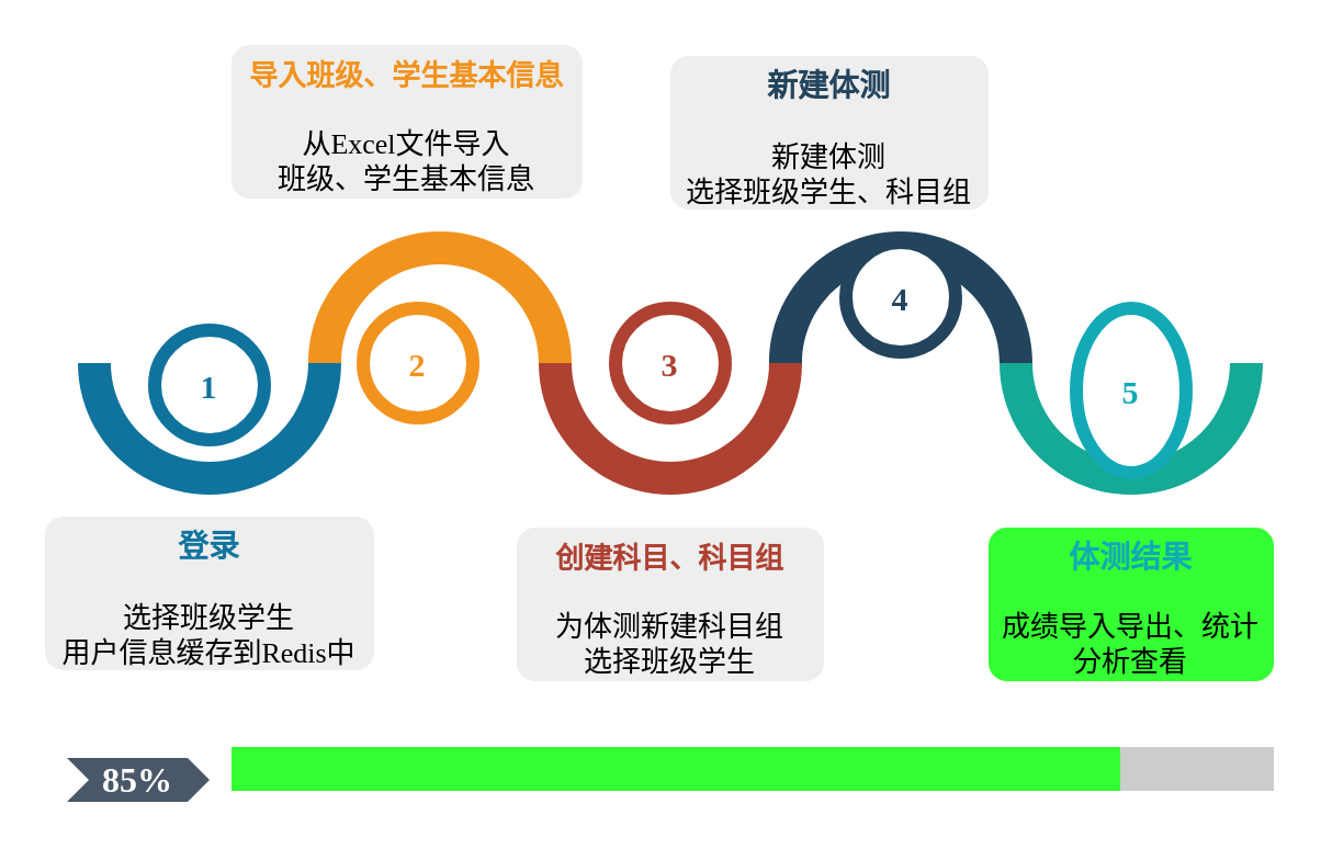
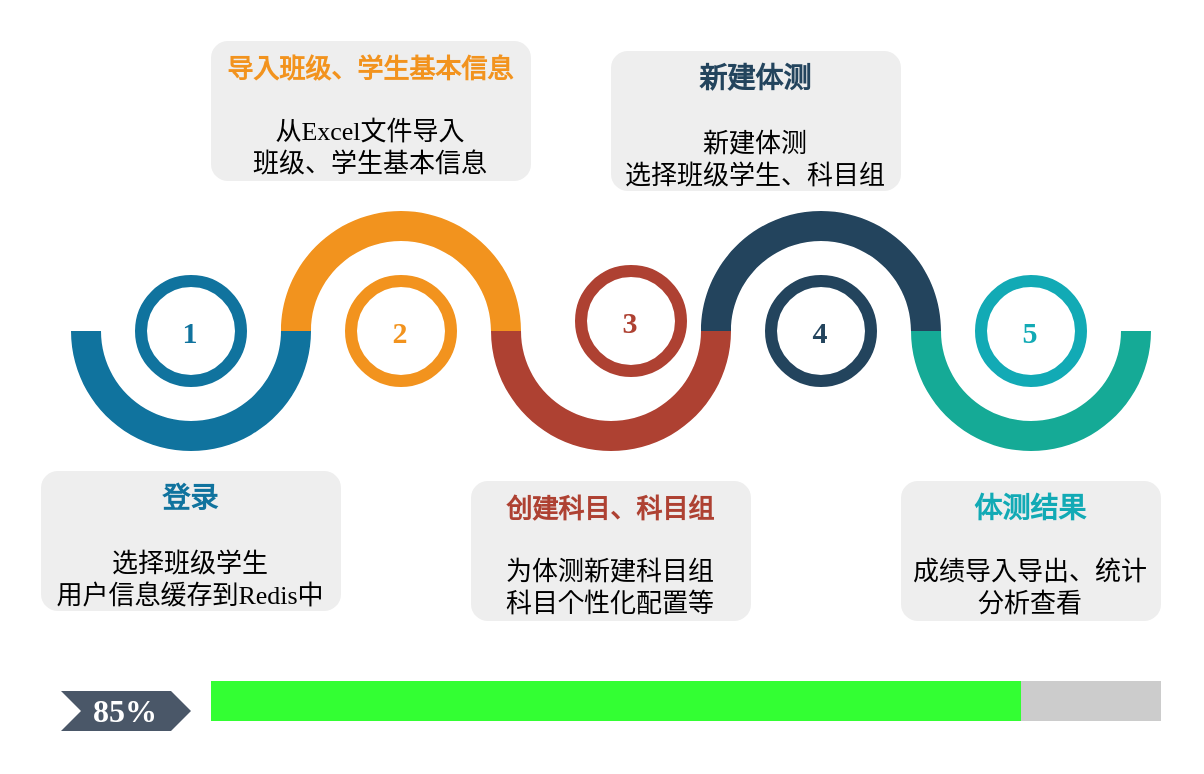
- <mxCell id="15" value="4" style="shape=ellipse;strokeWidth=6;strokeColor=#23445D;fontSize=15;html=0;fontStyle=1;fontColor=#23445D;fontFamily=宋体;" parent="1" vertex="1"><mxGeometry x="385" y="110" width="50" height="50" as="geometry" /></mxCell>
+ <mxCell id="15" value="4" style="shape=ellipse;strokeWidth=6;strokeColor=#23445D;fontSize=15;html=0;fontStyle=1;fontColor=#23445D;fontFamily=宋体;" parent="1" vertex="1"><mxGeometry x="385" y="140" width="50" height="50" as="geometry" /></mxCell>
- <mxCell id="13" value="2" style="shape=ellipse;strokeWidth=6;strokeColor=#F2931E;fontSize=15;html=0;fontStyle=1;fontColor=#F2931E;fontFamily=宋体;" parent="1" vertex="1"><mxGeometry x="165" y="140" width="50" height="50" as="geometry" /></mxCell>
+ <mxCell id="13" value="2" style="shape=ellipse;strokeWidth=6;strokeColor=#F2931E;fontSize=15;html=0;fontStyle=1;fontColor=#F2931E;fontFamily=宋体;" parent="1" vertex="1"><mxGeometry x="175" y="140" width="50" height="50" as="geometry" /></mxCell>
- <mxCell id="14" value="3" style="shape=ellipse;strokeWidth=6;strokeColor=#AE4132;fontSize=15;html=0;fontStyle=1;fontColor=#AE4132;fontFamily=宋体;" parent="1" vertex="1"><mxGeometry x="280" y="140" width="50" height="50" as="geometry" /></mxCell>
+ <mxCell id="14" value="3" style="shape=ellipse;strokeWidth=6;strokeColor=#AE4132;fontSize=15;html=0;fontStyle=1;fontColor=#AE4132;fontFamily=宋体;" parent="1" vertex="1"><mxGeometry x="290" y="135" width="50" height="50" as="geometry" /></mxCell>
- <mxCell id="12" value="1" style="shape=ellipse;strokeWidth=6;strokeColor=#10739E;fontSize=15;html=0;fontStyle=1;fontColor=#10739E;fontFamily=宋体;" parent="1" vertex="1"><mxGeometry x="70" y="150" width="50" height="50" as="geometry" /></mxCell>
+ <mxCell id="12" value="1" style="shape=ellipse;strokeWidth=6;strokeColor=#10739E;fontSize=15;html=0;fontStyle=1;fontColor=#10739E;fontFamily=宋体;" parent="1" vertex="1"><mxGeometry x="70" y="140" width="50" height="50" as="geometry" /></mxCell>
- <mxCell id="16" value="5" style="shape=ellipse;strokeWidth=6;strokeColor=#12AAB5;fontSize=15;html=0;fontStyle=1;fontColor=#12AAB5;fontFamily=宋体;" parent="1" vertex="1"><mxGeometry x="490" y="140" width="50" height="75" as="geometry" /></mxCell>
+ <mxCell id="16" value="5" style="shape=ellipse;strokeWidth=6;strokeColor=#12AAB5;fontSize=15;html=0;fontStyle=1;fontColor=#12AAB5;fontFamily=宋体;" parent="1" vertex="1"><mxGeometry x="490" y="140" width="50" height="50" as="geometry" /></mxCell>
- <mxCell id="4" value="&lt;font style=&quot;font-size: 13px&quot;&gt;&lt;font color=&quot;#ae4132&quot; style=&quot;font-size: 13px&quot;&gt;&lt;b&gt;创建科目、科目组&lt;/b&gt;&lt;/font&gt;&lt;br&gt;&lt;br&gt;&lt;span&gt;为体测新建科目组&lt;br&gt;选择班级学生&lt;/span&gt;&lt;br&gt;&lt;/font&gt;" style="rounded=1;strokeColor=none;fillColor=#EEEEEE;align=center;arcSize=12;verticalAlign=top;whiteSpace=wrap;html=1;fontSize=12;fontFamily=宋体;" parent="1" vertex="1"><mxGeometry x="235" y="240" width="140" height="70" as="geometry" /></mxCell>
+ <mxCell id="4" value="&lt;font style=&quot;font-size: 13px&quot;&gt;&lt;font color=&quot;#ae4132&quot; style=&quot;font-size: 13px&quot;&gt;&lt;b&gt;创建科目、科目组&lt;/b&gt;&lt;/font&gt;&lt;br&gt;&lt;br&gt;&lt;span&gt;为体测新建科目组&lt;br&gt;科目个性化配置等&lt;/span&gt;&lt;br&gt;&lt;/font&gt;" style="rounded=1;strokeColor=none;fillColor=#EEEEEE;align=center;arcSize=12;verticalAlign=top;whiteSpace=wrap;html=1;fontSize=12;fontFamily=宋体;" parent="1" vertex="1"><mxGeometry x="235" y="240" width="140" height="70" as="geometry" /></mxCell>
- <mxCell id="6" value="&lt;font&gt;&lt;font color=&quot;#12aab5&quot;&gt;&lt;span style=&quot;font-size: 14px&quot;&gt;&lt;b&gt;体测结果&lt;/b&gt;&lt;/span&gt;&lt;/font&gt;&lt;br&gt;&lt;br&gt;&lt;span style=&quot;font-size: 13px&quot;&gt;成绩导入导出、统计分析查看&lt;/span&gt;&lt;br&gt;&lt;/font&gt;" style="rounded=1;strokeColor=none;fillColor=#33ff33;align=center;arcSize=12;verticalAlign=top;whiteSpace=wrap;html=1;fontSize=12;fontFamily=宋体;" parent="1" vertex="1"><mxGeometry x="450" y="240" width="130" height="70" as="geometry" /></mxCell>
+ <mxCell id="6" value="&lt;font&gt;&lt;font color=&quot;#12aab5&quot;&gt;&lt;span style=&quot;font-size: 14px&quot;&gt;&lt;b&gt;体测结果&lt;/b&gt;&lt;/span&gt;&lt;/font&gt;&lt;br&gt;&lt;br&gt;&lt;span style=&quot;font-size: 13px&quot;&gt;成绩导入导出、统计分析查看&lt;/span&gt;&lt;br&gt;&lt;/font&gt;" style="rounded=1;strokeColor=none;fillColor=#EEEEEE;align=center;arcSize=12;verticalAlign=top;whiteSpace=wrap;html=1;fontSize=12;fontFamily=宋体;" parent="1" vertex="1"><mxGeometry x="450" y="240" width="130" height="70" as="geometry" /></mxCell>
